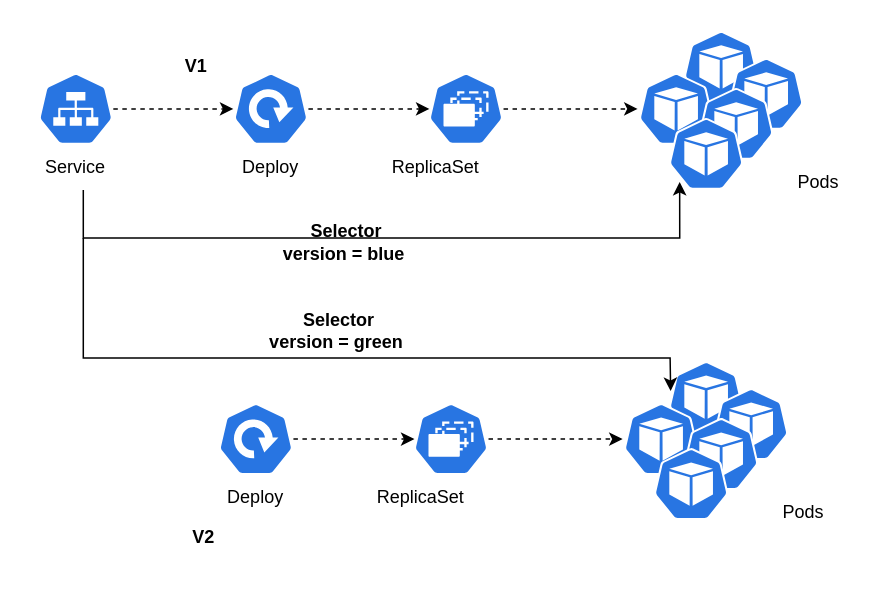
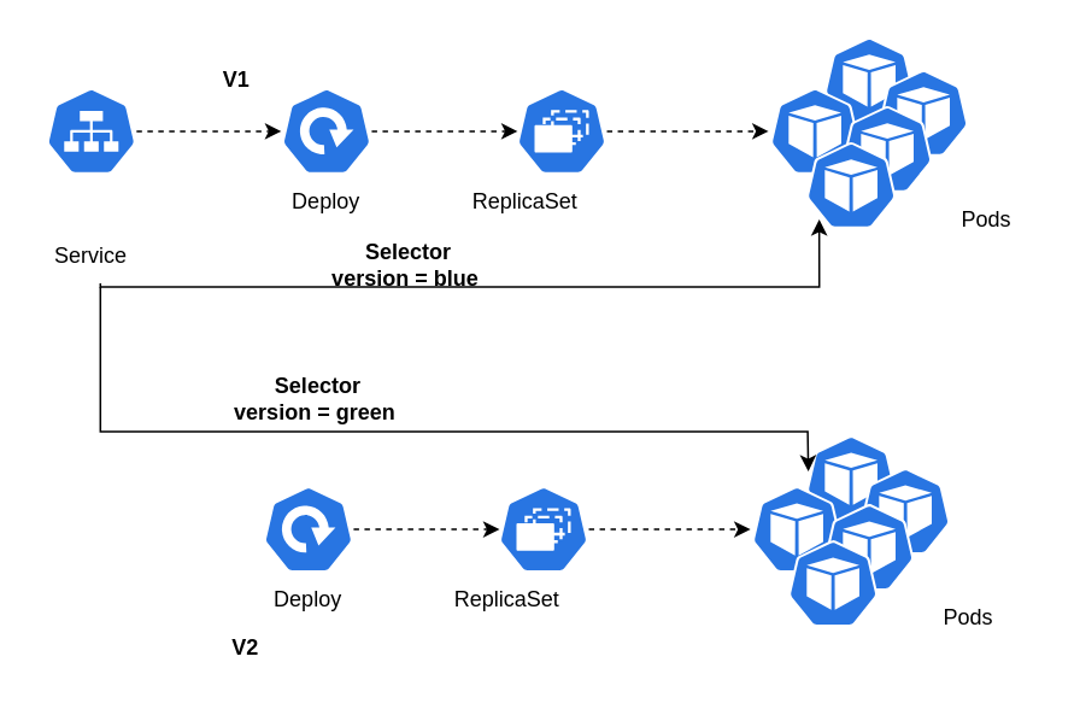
- <mxCell id="13" value="Service" style="text;html=1;strokeColor=none;fillColor=none;align=center;verticalAlign=middle;whiteSpace=wrap;rounded=0;" vertex="1" parent="1"><mxGeometry x="20" y="96" width="60" height="30" as="geometry" /></mxCell>
+ <mxCell id="13" value="Service" style="text;html=1;strokeColor=none;fillColor=none;align=center;verticalAlign=middle;whiteSpace=wrap;rounded=0;" vertex="1" parent="1"><mxGeometry x="20" y="126" width="60" height="30" as="geometry" /></mxCell>
- <mxCell id="32" value="Selector&lt;br&gt;version = blue&amp;nbsp;" style="text;html=1;align=center;verticalAlign=middle;resizable=0;points=[];autosize=1;strokeColor=none;fillColor=none;fontStyle=1" vertex="1" parent="1"><mxGeometry x="175" y="141" width="110" height="40" as="geometry" /></mxCell>
+ <mxCell id="32" value="Selector&lt;br&gt;version = blue&amp;nbsp;" style="text;html=1;align=center;verticalAlign=middle;resizable=0;points=[];autosize=1;strokeColor=none;fillColor=none;fontStyle=1" vertex="1" parent="1"><mxGeometry x="170" y="126" width="110" height="40" as="geometry" /></mxCell>
- <mxCell id="34" value="Selector&lt;br&gt;version = green&amp;nbsp;" style="text;html=1;align=center;verticalAlign=middle;resizable=0;points=[];autosize=1;strokeColor=none;fillColor=none;fontStyle=1" vertex="1" parent="1"><mxGeometry x="165" y="200" width="120" height="40" as="geometry" /></mxCell>
+ <mxCell id="34" value="Selector&lt;br&gt;version = green&amp;nbsp;" style="text;html=1;align=center;verticalAlign=middle;resizable=0;points=[];autosize=1;strokeColor=none;fillColor=none;fontStyle=1" vertex="1" parent="1"><mxGeometry x="115" y="200" width="120" height="40" as="geometry" /></mxCell>
